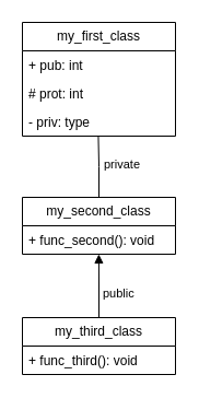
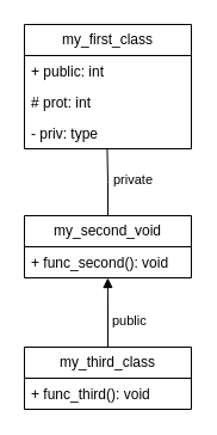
- <mxCell id="5" value="+ pub: int" style="text;strokeColor=none;fillColor=none;align=left;verticalAlign=top;spacingLeft=4;spacingRight=4;overflow=hidden;rotatable=0;points=[[0,0.5],[1,0.5]];portConstraint=eastwest;whiteSpace=wrap;html=1;" vertex="1" parent="4"><mxGeometry y="26" width="140" height="26" as="geometry" /></mxCell>
+ <mxCell id="5" value="+ public: int" style="text;strokeColor=none;fillColor=none;align=left;verticalAlign=top;spacingLeft=4;spacingRight=4;overflow=hidden;rotatable=0;points=[[0,0.5],[1,0.5]];portConstraint=eastwest;whiteSpace=wrap;html=1;" vertex="1" parent="4"><mxGeometry y="26" width="140" height="26" as="geometry" /></mxCell>
- <mxCell id="8" value="my_second_class" style="swimlane;fontStyle=0;childLayout=stackLayout;horizontal=1;startSize=26;fillColor=none;horizontalStack=0;resizeParent=1;resizeParentMax=0;resizeLast=0;collapsible=1;marginBottom=0;whiteSpace=wrap;html=1;" vertex="1" parent="1"><mxGeometry x="20" y="180" width="140" height="52" as="geometry" /></mxCell>
+ <mxCell id="8" value="my_second_void" style="swimlane;fontStyle=0;childLayout=stackLayout;horizontal=1;startSize=26;fillColor=none;horizontalStack=0;resizeParent=1;resizeParentMax=0;resizeLast=0;collapsible=1;marginBottom=0;whiteSpace=wrap;html=1;" vertex="1" parent="1"><mxGeometry x="20" y="180" width="140" height="52" as="geometry" /></mxCell>
